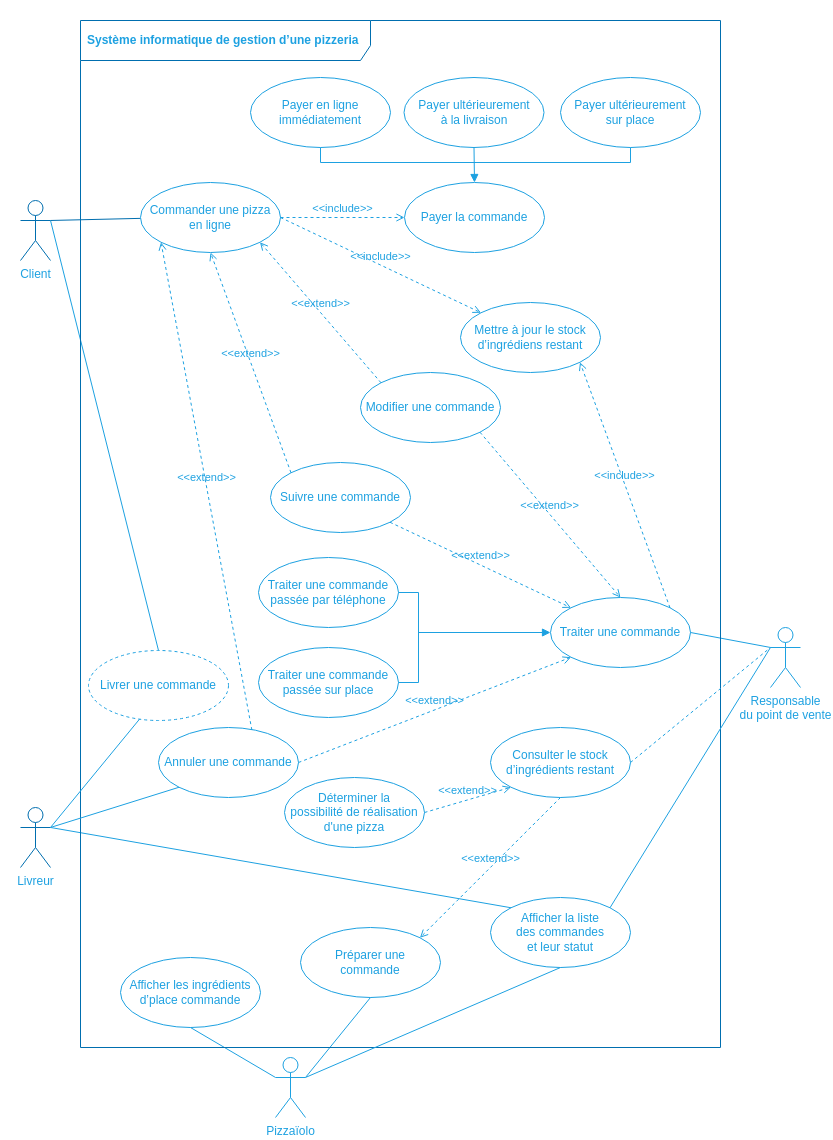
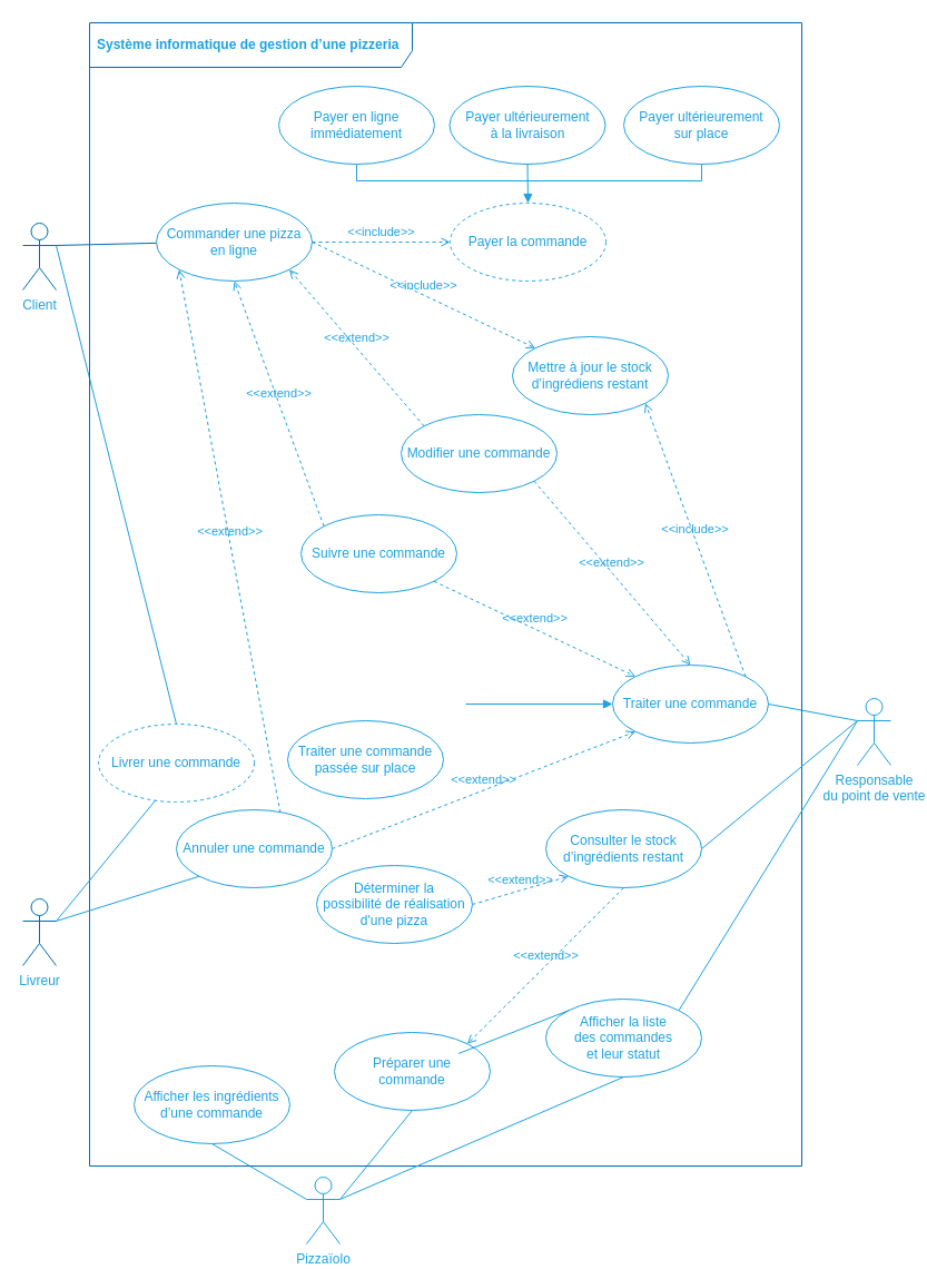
- <mxCell id="30" value="&lt;font color=&quot;#1da1e1&quot;&gt;Payer la commande&lt;/font&gt;" style="ellipse;whiteSpace=wrap;html=1;fillColor=none;strokeColor=#1DA1E1;" parent="19" vertex="1"><mxGeometry x="404" y="182" width="140" height="70" as="geometry" /></mxCell>
+ <mxCell id="30" value="&lt;font color=&quot;#1da1e1&quot;&gt;Payer la commande&lt;/font&gt;" style="ellipse;whiteSpace=wrap;html=1;fillColor=none;strokeColor=#1DA1E1;dashed=1;" parent="19" vertex="1"><mxGeometry x="404" y="182" width="140" height="70" as="geometry" /></mxCell>
- <mxCell id="38" value="&lt;font color=&quot;#1da1e1&quot; style=&quot;font-weight: normal&quot;&gt;Traiter une commande passée par téléphone&lt;/font&gt;" style="ellipse;whiteSpace=wrap;html=1;fillColor=none;strokeColor=#1DA1E1;fontStyle=1" parent="19" vertex="1"><mxGeometry x="258" y="557" width="140" height="70" as="geometry" /></mxCell>
- <mxCell id="11" style="edgeStyle=orthogonalEdgeStyle;rounded=0;orthogonalLoop=1;jettySize=auto;html=1;exitX=1;exitY=0.5;exitDx=0;exitDy=0;entryX=1;entryY=0.5;entryDx=0;entryDy=0;strokeColor=#1DA1E1;endArrow=none;endFill=0;" parent="10" source="38" target="32" edge="1"><mxGeometry relative="1" as="geometry" /></mxCell>
- <mxCell id="35" style="edgeStyle=none;orthogonalLoop=1;jettySize=auto;html=1;exitX=1;exitY=0.5;exitDx=0;exitDy=0;entryX=0;entryY=0.333;entryDx=0;entryDy=0;entryPerimeter=0;startArrow=none;startFill=0;endArrow=none;endFill=0;targetPerimeterSpacing=0;strokeColor=#1DA1E1;dashed=1;" parent="19" source="36" target="33" edge="1"><mxGeometry relative="1" as="geometry" /></mxCell>
+ <mxCell id="35" style="edgeStyle=none;orthogonalLoop=1;jettySize=auto;html=1;exitX=1;exitY=0.5;exitDx=0;exitDy=0;entryX=0;entryY=0.333;entryDx=0;entryDy=0;entryPerimeter=0;startArrow=none;startFill=0;endArrow=none;endFill=0;targetPerimeterSpacing=0;strokeColor=#1DA1E1;" parent="19" source="36" target="33" edge="1"><mxGeometry relative="1" as="geometry" /></mxCell>
- <mxCell id="4" style="edgeStyle=none;rounded=0;orthogonalLoop=1;jettySize=auto;html=1;exitX=0;exitY=0;exitDx=0;exitDy=0;entryX=1;entryY=0.333;entryDx=0;entryDy=0;entryPerimeter=0;endArrow=none;endFill=0;targetPerimeterSpacing=-12;strokeColor=#1DA1E1;" parent="1" source="41" target="22" edge="1"><mxGeometry relative="1" as="geometry" /></mxCell>
+ <mxCell id="4" style="edgeStyle=none;rounded=0;orthogonalLoop=1;jettySize=auto;html=1;exitX=0;exitY=0;exitDx=0;exitDy=0;endArrow=none;endFill=0;targetPerimeterSpacing=-12;strokeColor=#1DA1E1;" parent="1" source="41" target="27" edge="1"><mxGeometry relative="1" as="geometry" /></mxCell>
- <mxCell id="34" value="&lt;font color=&quot;#1da1e1&quot;&gt;Afficher les ingrédients&lt;br&gt;d’place commande&lt;br&gt;&lt;/font&gt;" style="ellipse;whiteSpace=wrap;html=1;fillColor=none;strokeColor=#1DA1E1;" parent="19" vertex="1"><mxGeometry x="120" y="957" width="140" height="70" as="geometry" /></mxCell>
+ <mxCell id="34" value="&lt;font color=&quot;#1da1e1&quot;&gt;Afficher les ingrédients&lt;br&gt;d’une commande&lt;br&gt;&lt;/font&gt;" style="ellipse;whiteSpace=wrap;html=1;fillColor=none;strokeColor=#1DA1E1;" parent="19" vertex="1"><mxGeometry x="120" y="957" width="140" height="70" as="geometry" /></mxCell>
